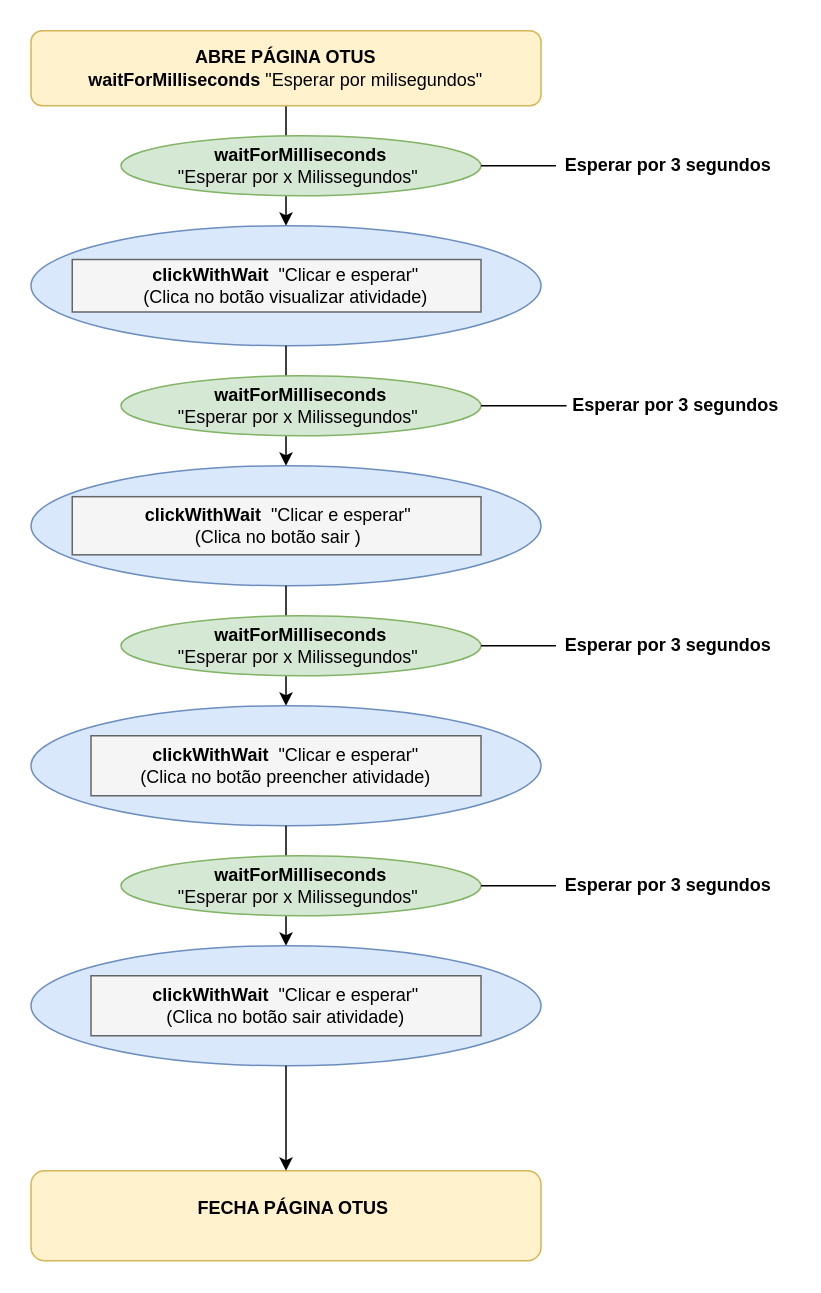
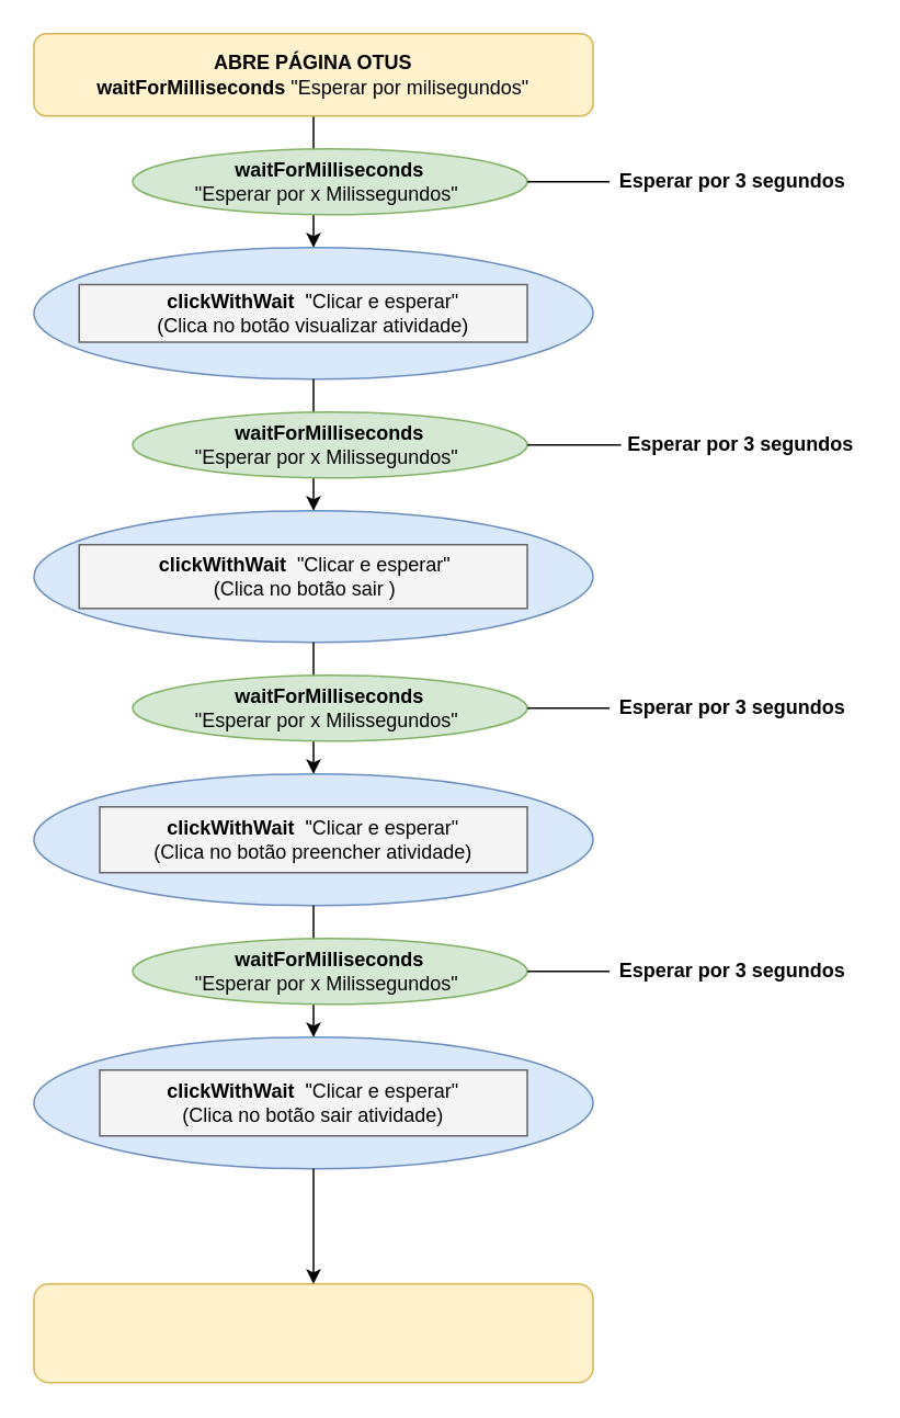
- <mxCell id="26" value="&lt;b&gt;FECHA PÁGINA OTUS&lt;/b&gt;" style="text;html=1;strokeColor=none;fillColor=none;align=center;verticalAlign=middle;whiteSpace=wrap;rounded=0;" vertex="1" parent="1"><mxGeometry x="80" y="790" width="230" height="30" as="geometry" /></mxCell>
